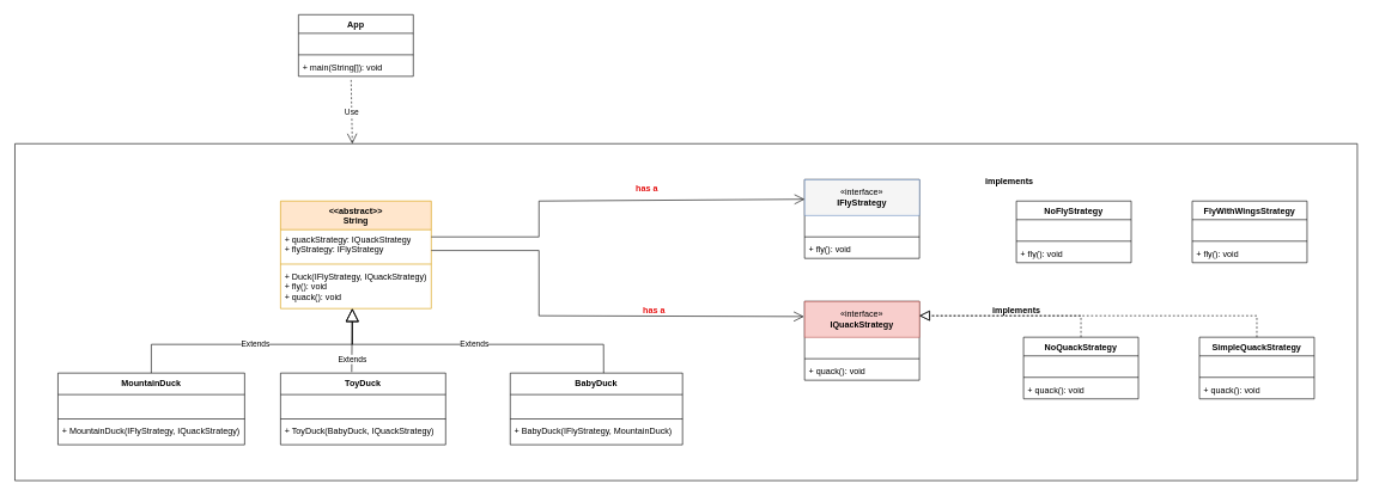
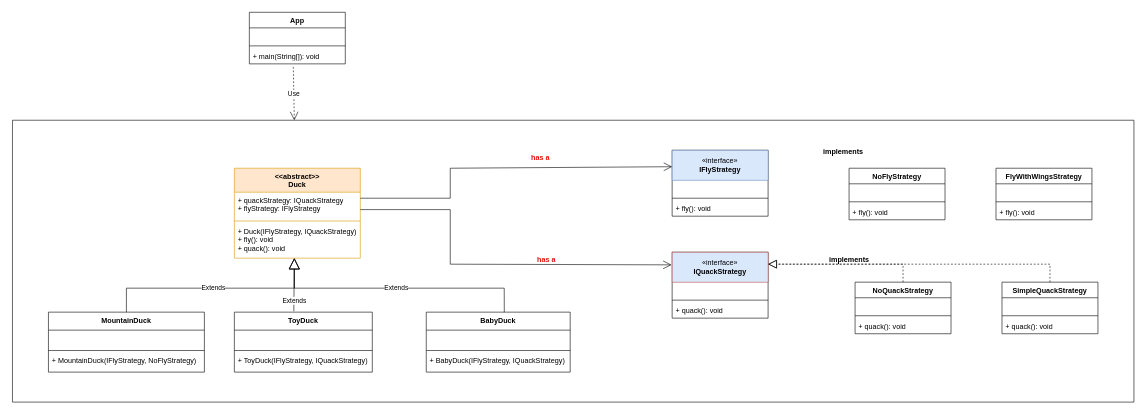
- <mxCell id="4" value="«interface»&lt;br&gt;&lt;b&gt;IFlyStrategy&lt;br&gt;&lt;/b&gt;" style="html=1;whiteSpace=wrap;fillColor=#f5f5f5;strokeColor=#6c8ebf;" parent="3" vertex="1"><mxGeometry width="160" height="50" as="geometry" /></mxCell>
+ <mxCell id="4" value="«interface»&lt;br&gt;&lt;b&gt;IFlyStrategy&lt;br&gt;&lt;/b&gt;" style="html=1;whiteSpace=wrap;fillColor=#dae8fc;strokeColor=#6c8ebf;" parent="3" vertex="1"><mxGeometry width="160" height="50" as="geometry" /></mxCell>
- <mxCell id="31" value="&amp;lt;&amp;lt;abstract&amp;gt;&amp;gt;&lt;br&gt;String" style="swimlane;fontStyle=1;align=center;verticalAlign=top;childLayout=stackLayout;horizontal=1;startSize=40;horizontalStack=0;resizeParent=1;resizeParentMax=0;resizeLast=0;collapsible=1;marginBottom=0;whiteSpace=wrap;html=1;fillColor=#ffe6cc;strokeColor=#d79b00;" parent="1" vertex="1"><mxGeometry x="390" y="280" width="210" height="150" as="geometry" /></mxCell>
+ <mxCell id="31" value="&amp;lt;&amp;lt;abstract&amp;gt;&amp;gt;&lt;br&gt;Duck" style="swimlane;fontStyle=1;align=center;verticalAlign=top;childLayout=stackLayout;horizontal=1;startSize=40;horizontalStack=0;resizeParent=1;resizeParentMax=0;resizeLast=0;collapsible=1;marginBottom=0;whiteSpace=wrap;html=1;fillColor=#ffe6cc;strokeColor=#d79b00;" parent="1" vertex="1"><mxGeometry x="390" y="280" width="210" height="150" as="geometry" /></mxCell>
- <mxCell id="17" value="«interface»&lt;br&gt;&lt;b&gt;IQuackStrategy&lt;br&gt;&lt;/b&gt;" style="html=1;whiteSpace=wrap;fillColor=#f8cecc;strokeColor=#b85450;" parent="16" vertex="1"><mxGeometry width="160" height="50" as="geometry" /></mxCell>
+ <mxCell id="17" value="«interface»&lt;br&gt;&lt;b&gt;IQuackStrategy&lt;br&gt;&lt;/b&gt;" style="html=1;whiteSpace=wrap;fillColor=#dae8fc;strokeColor=#b85450;" parent="16" vertex="1"><mxGeometry width="160" height="50" as="geometry" /></mxCell>
- <mxCell id="38" value="+ MountainDuck(IFlyStrategy,&amp;nbsp;IQuackStrategy)" style="text;strokeColor=none;fillColor=none;align=left;verticalAlign=top;spacingLeft=4;spacingRight=4;overflow=hidden;rotatable=0;points=[[0,0.5],[1,0.5]];portConstraint=eastwest;whiteSpace=wrap;html=1;" parent="35" vertex="1"><mxGeometry y="68" width="260" height="32" as="geometry" /></mxCell>
+ <mxCell id="38" value="+ MountainDuck(IFlyStrategy,&amp;nbsp;NoFlyStrategy)" style="text;strokeColor=none;fillColor=none;align=left;verticalAlign=top;spacingLeft=4;spacingRight=4;overflow=hidden;rotatable=0;points=[[0,0.5],[1,0.5]];portConstraint=eastwest;whiteSpace=wrap;html=1;" parent="35" vertex="1"><mxGeometry y="68" width="260" height="32" as="geometry" /></mxCell>
- <mxCell id="46" value="+ ToyDuck(BabyDuck,&amp;nbsp;IQuackStrategy)" style="text;strokeColor=none;fillColor=none;align=left;verticalAlign=top;spacingLeft=4;spacingRight=4;overflow=hidden;rotatable=0;points=[[0,0.5],[1,0.5]];portConstraint=eastwest;whiteSpace=wrap;html=1;" parent="43" vertex="1"><mxGeometry y="68" width="230" height="32" as="geometry" /></mxCell>
+ <mxCell id="46" value="+ ToyDuck(IFlyStrategy,&amp;nbsp;IQuackStrategy)" style="text;strokeColor=none;fillColor=none;align=left;verticalAlign=top;spacingLeft=4;spacingRight=4;overflow=hidden;rotatable=0;points=[[0,0.5],[1,0.5]];portConstraint=eastwest;whiteSpace=wrap;html=1;" parent="43" vertex="1"><mxGeometry y="68" width="230" height="32" as="geometry" /></mxCell>
- <mxCell id="42" value="+ BabyDuck(IFlyStrategy,&amp;nbsp;MountainDuck)" style="text;strokeColor=none;fillColor=none;align=left;verticalAlign=top;spacingLeft=4;spacingRight=4;overflow=hidden;rotatable=0;points=[[0,0.5],[1,0.5]];portConstraint=eastwest;whiteSpace=wrap;html=1;" parent="39" vertex="1"><mxGeometry y="68" width="240" height="32" as="geometry" /></mxCell>
+ <mxCell id="42" value="+ BabyDuck(IFlyStrategy,&amp;nbsp;IQuackStrategy)" style="text;strokeColor=none;fillColor=none;align=left;verticalAlign=top;spacingLeft=4;spacingRight=4;overflow=hidden;rotatable=0;points=[[0,0.5],[1,0.5]];portConstraint=eastwest;whiteSpace=wrap;html=1;" parent="39" vertex="1"><mxGeometry y="68" width="240" height="32" as="geometry" /></mxCell>
